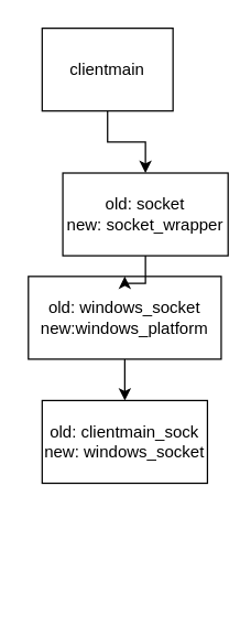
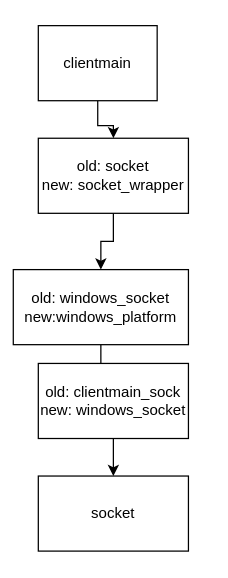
- <mxCell id="10" value="old: socket&lt;br&gt;new: socket_wrapper" style="whiteSpace=wrap;html=1;rounded=0;" vertex="1" parent="1"><mxGeometry x="45" y="125" width="120" height="60" as="geometry" /></mxCell>
+ <mxCell id="10" value="old: socket&lt;br&gt;new: socket_wrapper" style="whiteSpace=wrap;html=1;rounded=0;" vertex="1" parent="1"><mxGeometry x="30" y="110" width="120" height="60" as="geometry" /></mxCell>
- <mxCell id="5" value="old: windows_socket&lt;br&gt;new:windows_platform" style="whiteSpace=wrap;html=1;rounded=0;" vertex="1" parent="1"><mxGeometry x="20" y="200" width="140" height="60" as="geometry" /></mxCell>
+ <mxCell id="5" value="old: windows_socket&lt;br&gt;new:windows_platform" style="whiteSpace=wrap;html=1;rounded=0;" vertex="1" parent="1"><mxGeometry x="10" y="215" width="140" height="60" as="geometry" /></mxCell>
+ <mxCell id="6" value="" style="edgeStyle=orthogonalEdgeStyle;rounded=0;orthogonalLoop=1;jettySize=auto;html=1;" edge="1" parent="1" source="7" target="8"><mxGeometry relative="1" as="geometry" /></mxCell>
+ <mxCell id="8" value="socket" style="whiteSpace=wrap;html=1;rounded=0;" vertex="1" parent="1"><mxGeometry x="30" y="380" width="120" height="60" as="geometry" /></mxCell>
